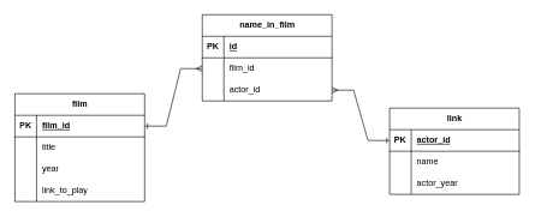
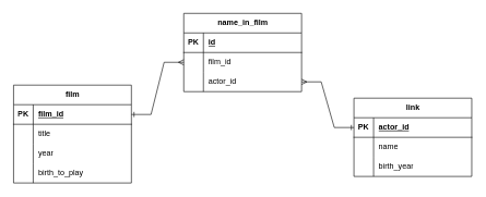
- <mxCell id="24" value="actor_year" style="shape=partialRectangle;connectable=0;fillColor=none;top=0;left=0;bottom=0;right=0;align=left;spacingLeft=6;overflow=hidden;whiteSpace=wrap;html=1;" vertex="1" parent="22"><mxGeometry x="30" width="150" height="30" as="geometry"><mxRectangle width="150" height="30" as="alternateBounds" /></mxGeometry></mxCell>
+ <mxCell id="24" value="birth_year" style="shape=partialRectangle;connectable=0;fillColor=none;top=0;left=0;bottom=0;right=0;align=left;spacingLeft=6;overflow=hidden;whiteSpace=wrap;html=1;" vertex="1" parent="22"><mxGeometry x="30" width="150" height="30" as="geometry"><mxRectangle width="150" height="30" as="alternateBounds" /></mxGeometry></mxCell>
- <mxCell id="14" value="link_to_play" style="shape=partialRectangle;connectable=0;fillColor=none;top=0;left=0;bottom=0;right=0;align=left;spacingLeft=6;overflow=hidden;whiteSpace=wrap;html=1;" vertex="1" parent="12"><mxGeometry x="30" width="150" height="30" as="geometry"><mxRectangle width="150" height="30" as="alternateBounds" /></mxGeometry></mxCell>
+ <mxCell id="14" value="birth_to_play" style="shape=partialRectangle;connectable=0;fillColor=none;top=0;left=0;bottom=0;right=0;align=left;spacingLeft=6;overflow=hidden;whiteSpace=wrap;html=1;" vertex="1" parent="12"><mxGeometry x="30" width="150" height="30" as="geometry"><mxRectangle width="150" height="30" as="alternateBounds" /></mxGeometry></mxCell>
